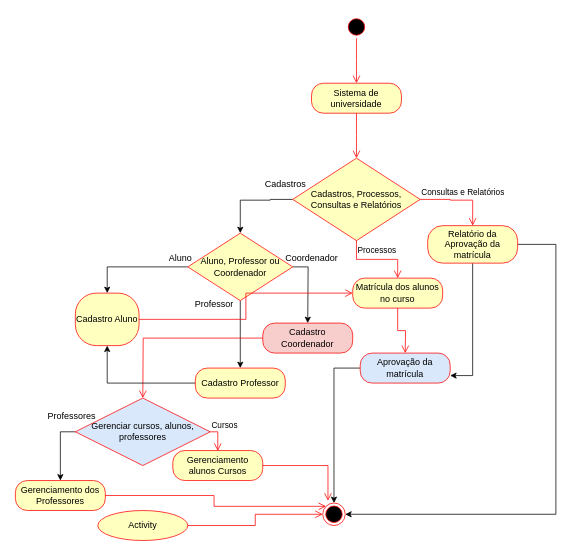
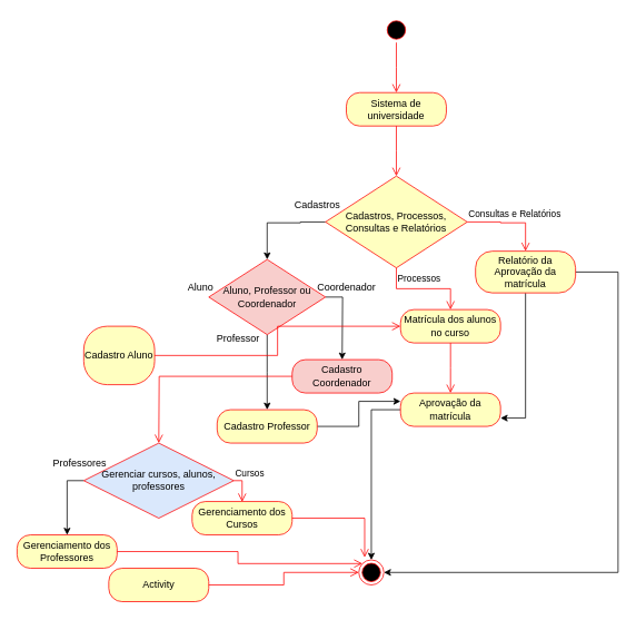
- <mxCell id="16" value="Aluno, Professor ou Coordenador" style="rhombus;whiteSpace=wrap;html=1;fontColor=#000000;fillColor=#ffffc0;strokeColor=#ff0000;" vertex="1" parent="1"><mxGeometry x="250" y="310" width="140" height="90" as="geometry" /></mxCell>
+ <mxCell id="16" value="Aluno, Professor ou Coordenador" style="rhombus;whiteSpace=wrap;html=1;fontColor=#000000;fillColor=#f8cecc;strokeColor=#ff0000;" vertex="1" parent="1"><mxGeometry x="250" y="310" width="140" height="90" as="geometry" /></mxCell>
- <mxCell id="15" style="edgeStyle=orthogonalEdgeStyle;rounded=0;orthogonalLoop=1;jettySize=auto;html=1;entryX=0.5;entryY=0;entryDx=0;entryDy=0;" edge="1" parent="1" source="16" target="21"><mxGeometry relative="1" as="geometry" /></mxCell>
- <mxCell id="11" value="Matrícula dos alunos no curso" style="rounded=1;whiteSpace=wrap;html=1;arcSize=40;fontColor=#000000;fillColor=#ffffc0;strokeColor=#ff0000;" vertex="1" parent="1"><mxGeometry x="470" y="370" width="120" height="40" as="geometry" /></mxCell>
+ <mxCell id="11" value="Matrícula dos alunos no curso" style="rounded=1;whiteSpace=wrap;html=1;arcSize=40;fontColor=#000000;fillColor=#ffffc0;strokeColor=#ff0000;" vertex="1" parent="1"><mxGeometry x="480" y="370" width="120" height="40" as="geometry" /></mxCell>
- <mxCell id="19" style="edgeStyle=orthogonalEdgeStyle;rounded=0;orthogonalLoop=1;jettySize=auto;html=1;" edge="1" parent="1" source="20" target="21"><mxGeometry relative="1" as="geometry" /></mxCell>
+ <mxCell id="19" style="edgeStyle=orthogonalEdgeStyle;rounded=0;orthogonalLoop=1;jettySize=auto;html=1;entryX=0;entryY=0.25;entryDx=0;entryDy=0;" edge="1" parent="1" source="20" target="27"><mxGeometry relative="1" as="geometry" /></mxCell>
- <mxCell id="27" value="Aprovação da matrícula" style="rounded=1;whiteSpace=wrap;html=1;arcSize=40;fontColor=#000000;fillColor=#dae8fc;strokeColor=#ff0000;" vertex="1" parent="1"><mxGeometry x="480" y="470" width="120" height="40" as="geometry" /></mxCell>
+ <mxCell id="27" value="Aprovação da matrícula" style="rounded=1;whiteSpace=wrap;html=1;arcSize=40;fontColor=#000000;fillColor=#ffffc0;strokeColor=#ff0000;" vertex="1" parent="1"><mxGeometry x="480" y="470" width="120" height="40" as="geometry" /></mxCell>
- <mxCell id="40" value="Gerenciamento alunos Cursos" style="rounded=1;whiteSpace=wrap;html=1;arcSize=40;fontColor=#000000;fillColor=#ffffc0;strokeColor=#ff0000;" vertex="1" parent="1"><mxGeometry x="230" y="600" width="120" height="40" as="geometry" /></mxCell>
+ <mxCell id="40" value="Gerenciamento dos Cursos" style="rounded=1;whiteSpace=wrap;html=1;arcSize=40;fontColor=#000000;fillColor=#ffffc0;strokeColor=#ff0000;" vertex="1" parent="1"><mxGeometry x="230" y="600" width="120" height="40" as="geometry" /></mxCell>
- <mxCell id="38" value="Activity" style="ellipse;whiteSpace=wrap;html=1;arcSize=40;fontColor=#000000;fillColor=#ffffc0;strokeColor=#ff0000;" vertex="1" parent="1"><mxGeometry x="130" y="680" width="120" height="40" as="geometry" /></mxCell>
+ <mxCell id="38" value="Activity" style="rounded=1;whiteSpace=wrap;html=1;arcSize=40;fontColor=#000000;fillColor=#ffffc0;strokeColor=#ff0000;" vertex="1" parent="1"><mxGeometry x="130" y="680" width="120" height="40" as="geometry" /></mxCell>
